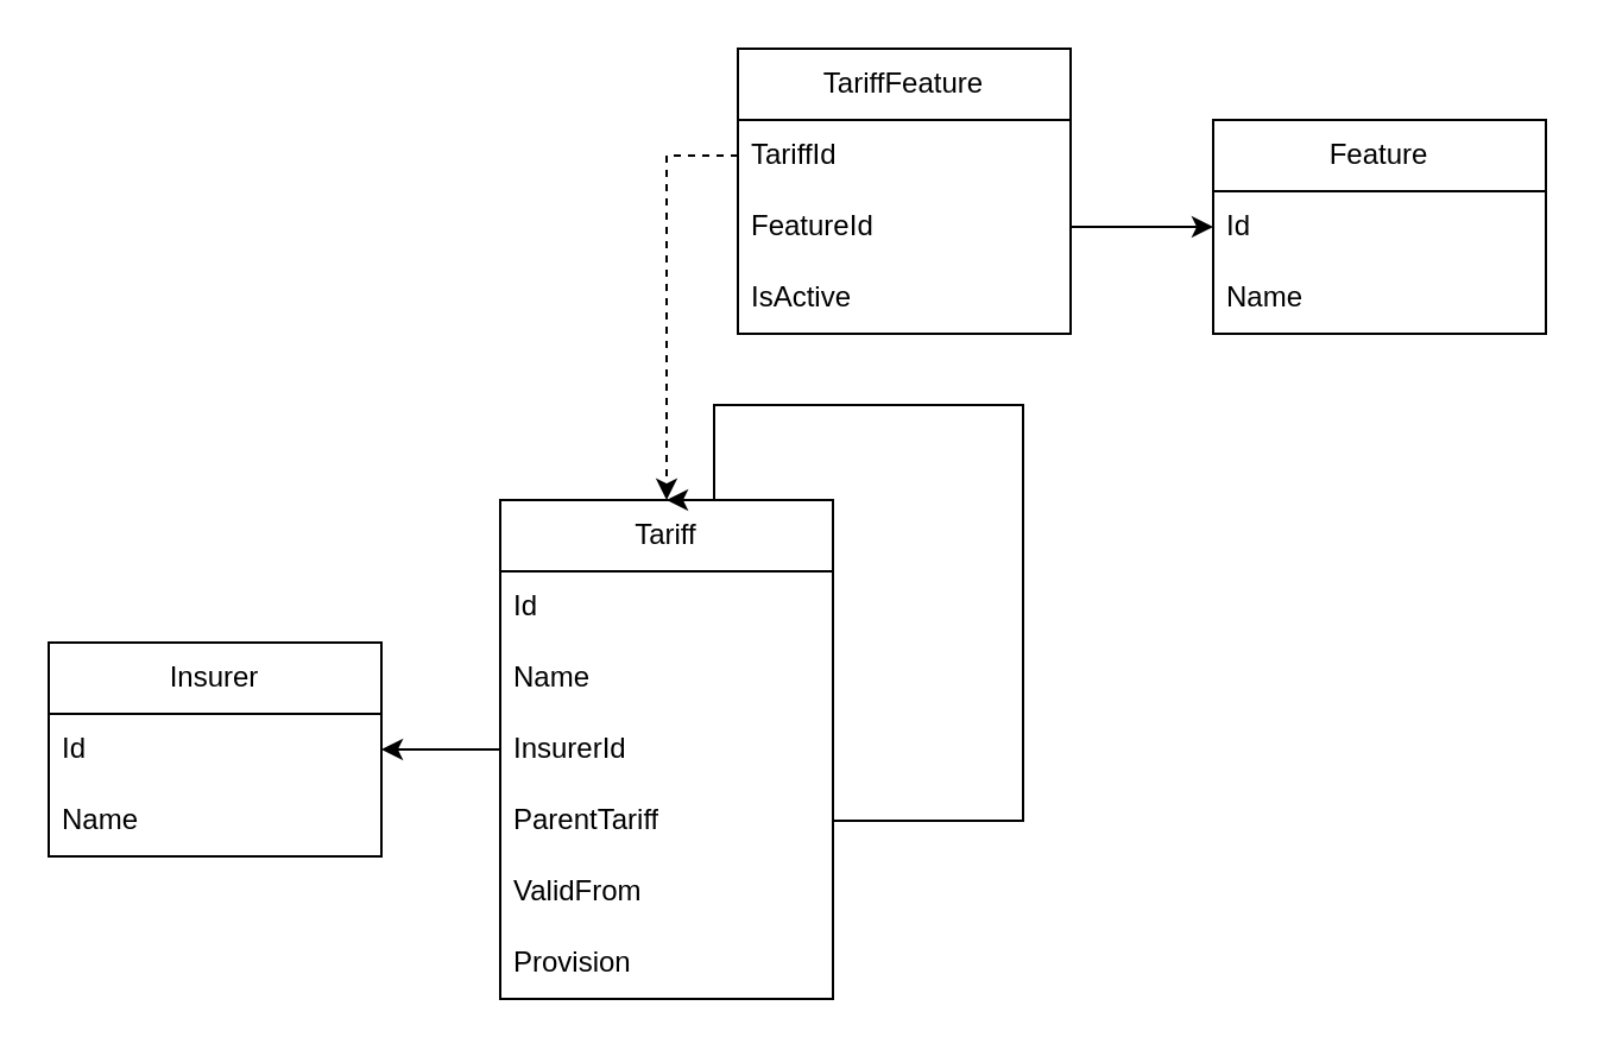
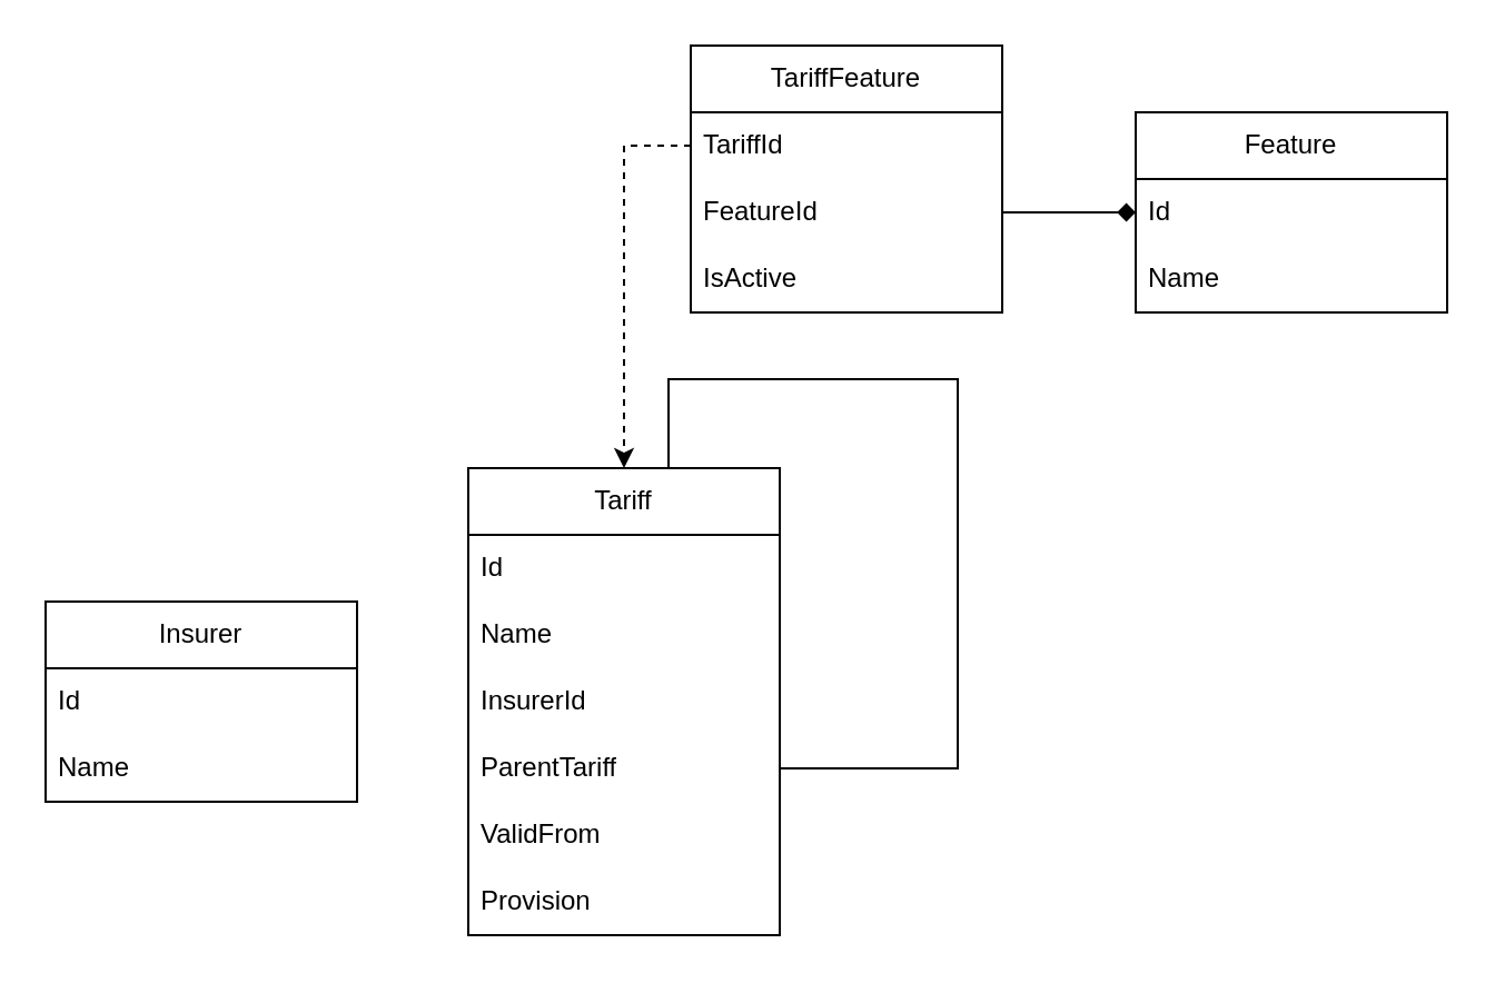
- <mxCell id="21" style="edgeStyle=orthogonalEdgeStyle;rounded=0;orthogonalLoop=1;jettySize=auto;html=1;" parent="1" source="18" target="5" edge="1"><mxGeometry relative="1" as="geometry" /></mxCell>
+ <mxCell id="21" style="edgeStyle=orthogonalEdgeStyle;rounded=0;orthogonalLoop=1;jettySize=auto;html=1;endArrow=diamond;" parent="1" source="18" target="5" edge="1"><mxGeometry relative="1" as="geometry" /></mxCell>
- <mxCell id="10" style="edgeStyle=orthogonalEdgeStyle;rounded=0;orthogonalLoop=1;jettySize=auto;html=1;entryX=0.5;entryY=0;entryDx=0;entryDy=0;" parent="8" source="13" target="8" edge="1"><mxGeometry relative="1" as="geometry"><mxPoint x="-100" y="-20" as="targetPoint" /><Array as="points"><mxPoint x="220" y="135" /><mxPoint x="220" y="-40" /><mxPoint x="90" y="-40" /><mxPoint x="90" /></Array></mxGeometry></mxCell>
+ <mxCell id="10" style="edgeStyle=orthogonalEdgeStyle;rounded=0;orthogonalLoop=1;jettySize=auto;html=1;entryX=0.5;entryY=0;entryDx=0;entryDy=0;endArrow=none;" parent="8" source="13" target="8" edge="1"><mxGeometry relative="1" as="geometry"><mxPoint x="-100" y="-20" as="targetPoint" /><Array as="points"><mxPoint x="220" y="135" /><mxPoint x="220" y="-40" /><mxPoint x="90" y="-40" /><mxPoint x="90" /></Array></mxGeometry></mxCell>
- <mxCell id="22" style="edgeStyle=orthogonalEdgeStyle;rounded=0;orthogonalLoop=1;jettySize=auto;html=1;" parent="1" source="12" target="2" edge="1"><mxGeometry relative="1" as="geometry" /></mxCell>
